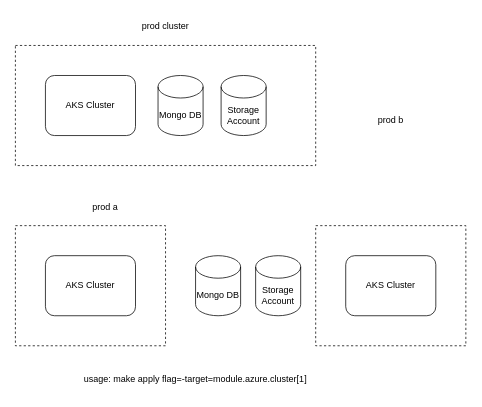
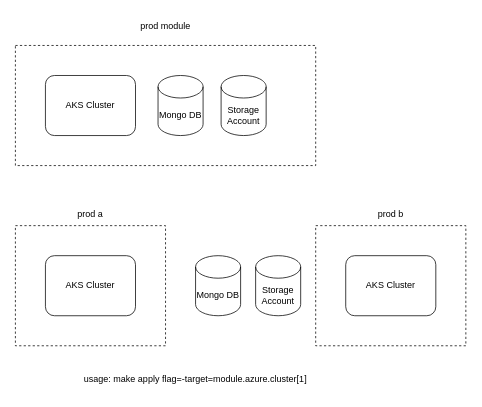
- <mxCell id="3" value="prod cluster" style="text;html=1;strokeColor=none;fillColor=none;align=center;verticalAlign=middle;whiteSpace=wrap;rounded=0;" vertex="1" parent="1"><mxGeometry x="180" y="20" width="80" height="30" as="geometry" /></mxCell>
+ <mxCell id="3" value="prod module" style="text;html=1;strokeColor=none;fillColor=none;align=center;verticalAlign=middle;whiteSpace=wrap;rounded=0;" vertex="1" parent="1"><mxGeometry x="180" y="20" width="80" height="30" as="geometry" /></mxCell>
- <mxCell id="13" value="prod b" style="text;html=1;strokeColor=none;fillColor=none;align=center;verticalAlign=middle;whiteSpace=wrap;rounded=0;" vertex="1" parent="1"><mxGeometry x="480" y="145" width="80" height="30" as="geometry" /></mxCell>
+ <mxCell id="13" value="prod b" style="text;html=1;strokeColor=none;fillColor=none;align=center;verticalAlign=middle;whiteSpace=wrap;rounded=0;" vertex="1" parent="1"><mxGeometry x="480" y="270" width="80" height="30" as="geometry" /></mxCell>
- <mxCell id="8" value="prod a" style="text;html=1;strokeColor=none;fillColor=none;align=center;verticalAlign=middle;whiteSpace=wrap;rounded=0;" vertex="1" parent="1"><mxGeometry x="100" y="260" width="80" height="30" as="geometry" /></mxCell>
+ <mxCell id="8" value="prod a" style="text;html=1;strokeColor=none;fillColor=none;align=center;verticalAlign=middle;whiteSpace=wrap;rounded=0;" vertex="1" parent="1"><mxGeometry x="80" y="270" width="80" height="30" as="geometry" /></mxCell>
